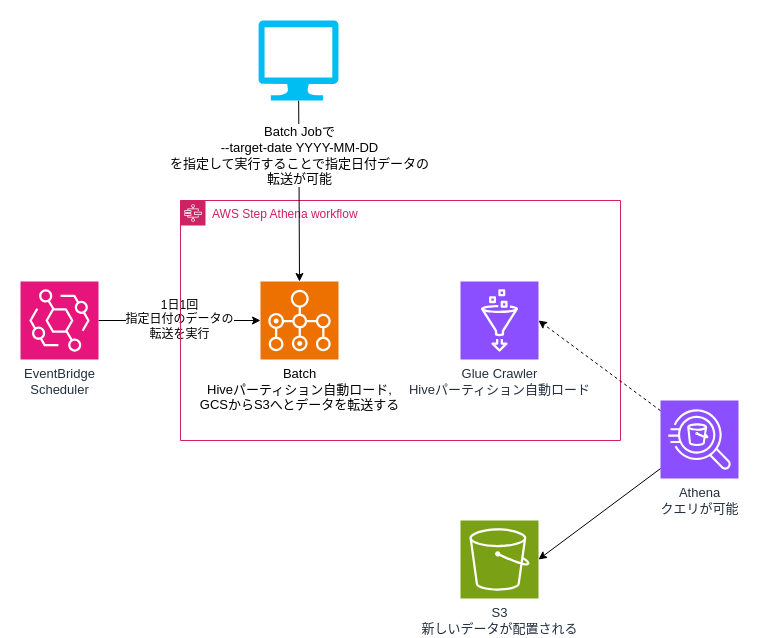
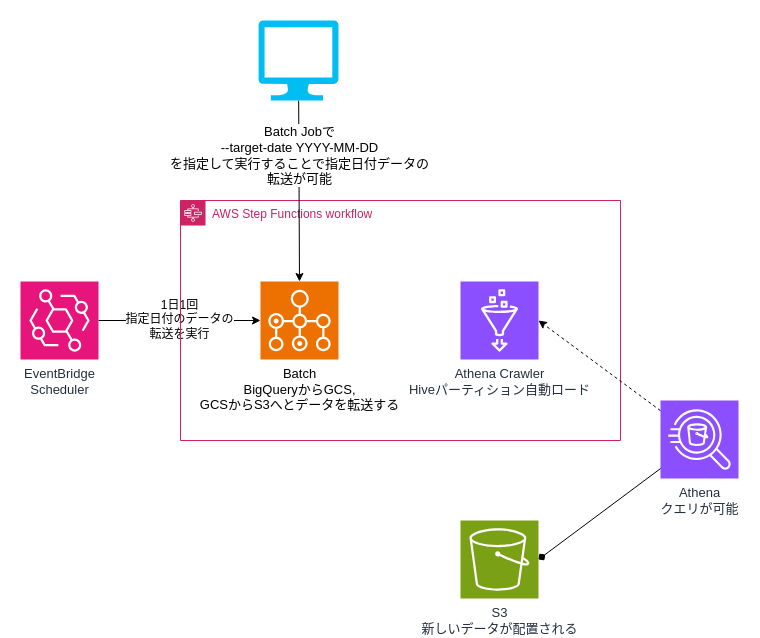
- <mxCell id="7" value="&lt;span style=&quot;background-color: light-dark(#ffffff, var(--ge-dark-color, #121212));&quot;&gt;AWS Step Athena workflow&lt;/span&gt;" style="points=[[0,0],[0.25,0],[0.5,0],[0.75,0],[1,0],[1,0.25],[1,0.5],[1,0.75],[1,1],[0.75,1],[0.5,1],[0.25,1],[0,1],[0,0.75],[0,0.5],[0,0.25]];outlineConnect=0;gradientColor=none;html=1;whiteSpace=wrap;fontSize=12;fontStyle=0;container=1;pointerEvents=0;collapsible=0;recursiveResize=0;shape=mxgraph.aws4.group;grIcon=mxgraph.aws4.group_aws_step_functions_workflow;strokeColor=#CD2264;fillColor=none;verticalAlign=top;align=left;spacingLeft=30;fontColor=#CD2264;dashed=0;" parent="1" vertex="1"><mxGeometry x="180" y="200" width="440" height="240" as="geometry" /></mxCell>
+ <mxCell id="7" value="&lt;span style=&quot;background-color: light-dark(#ffffff, var(--ge-dark-color, #121212));&quot;&gt;AWS Step Functions workflow&lt;/span&gt;" style="points=[[0,0],[0.25,0],[0.5,0],[0.75,0],[1,0],[1,0.25],[1,0.5],[1,0.75],[1,1],[0.75,1],[0.5,1],[0.25,1],[0,1],[0,0.75],[0,0.5],[0,0.25]];outlineConnect=0;gradientColor=none;html=1;whiteSpace=wrap;fontSize=12;fontStyle=0;container=1;pointerEvents=0;collapsible=0;recursiveResize=0;shape=mxgraph.aws4.group;grIcon=mxgraph.aws4.group_aws_step_functions_workflow;strokeColor=#CD2264;fillColor=none;verticalAlign=top;align=left;spacingLeft=30;fontColor=#CD2264;dashed=0;" parent="1" vertex="1"><mxGeometry x="180" y="200" width="440" height="240" as="geometry" /></mxCell>
- <mxCell id="9" value="&lt;font style=&quot;font-size: 13px; background-color: light-dark(#ffffff, var(--ge-dark-color, #121212));&quot;&gt;Glue Crawler&lt;/font&gt;&lt;div&gt;&lt;font style=&quot;font-size: 13px; background-color: light-dark(#ffffff, var(--ge-dark-color, #121212));&quot;&gt;Hiveパーティション自動ロード&lt;/font&gt;&lt;/div&gt;" style="sketch=0;points=[[0,0,0],[0.25,0,0],[0.5,0,0],[0.75,0,0],[1,0,0],[0,1,0],[0.25,1,0],[0.5,1,0],[0.75,1,0],[1,1,0],[0,0.25,0],[0,0.5,0],[0,0.75,0],[1,0.25,0],[1,0.5,0],[1,0.75,0]];outlineConnect=0;fontColor=#232F3E;fillColor=#8C4FFF;strokeColor=#ffffff;dashed=0;verticalLabelPosition=bottom;verticalAlign=top;align=center;html=1;fontSize=12;fontStyle=0;aspect=fixed;shape=mxgraph.aws4.resourceIcon;resIcon=mxgraph.aws4.glue;" parent="7" vertex="1"><mxGeometry x="280" y="81" width="78" height="78" as="geometry" /></mxCell>
+ <mxCell id="9" value="&lt;font style=&quot;font-size: 13px; background-color: light-dark(#ffffff, var(--ge-dark-color, #121212));&quot;&gt;Athena Crawler&lt;/font&gt;&lt;div&gt;&lt;font style=&quot;font-size: 13px; background-color: light-dark(#ffffff, var(--ge-dark-color, #121212));&quot;&gt;Hiveパーティション自動ロード&lt;/font&gt;&lt;/div&gt;" style="sketch=0;points=[[0,0,0],[0.25,0,0],[0.5,0,0],[0.75,0,0],[1,0,0],[0,1,0],[0.25,1,0],[0.5,1,0],[0.75,1,0],[1,1,0],[0,0.25,0],[0,0.5,0],[0,0.75,0],[1,0.25,0],[1,0.5,0],[1,0.75,0]];outlineConnect=0;fontColor=#232F3E;fillColor=#8C4FFF;strokeColor=#ffffff;dashed=0;verticalLabelPosition=bottom;verticalAlign=top;align=center;html=1;fontSize=12;fontStyle=0;aspect=fixed;shape=mxgraph.aws4.resourceIcon;resIcon=mxgraph.aws4.glue;" parent="7" vertex="1"><mxGeometry x="280" y="81" width="78" height="78" as="geometry" /></mxCell>
- <mxCell id="8" value="&lt;font style=&quot;font-size: 13px; color: rgb(0, 0, 0); background-color: rgb(255, 255, 255);&quot;&gt;Batch&lt;/font&gt;&lt;div&gt;&lt;font style=&quot;font-size: 13px; color: rgb(0, 0, 0); background-color: rgb(255, 255, 255);&quot;&gt;Hiveパーティション自動ロード,&lt;/font&gt;&lt;/div&gt;&lt;div&gt;&lt;span style=&quot;background-color: rgb(255, 255, 255);&quot;&gt;&lt;font style=&quot;font-size: 13px; color: rgb(0, 0, 0);&quot;&gt;GCSからS3へと&lt;/font&gt;&lt;font style=&quot;font-size: 13px; color: rgb(0, 0, 0);&quot;&gt;データ&lt;/font&gt;&lt;font style=&quot;font-size: 13px; color: rgb(0, 0, 0);&quot;&gt;を転送する&lt;/font&gt;&lt;/span&gt;&lt;/div&gt;" style="sketch=0;points=[[0,0,0],[0.25,0,0],[0.5,0,0],[0.75,0,0],[1,0,0],[0,1,0],[0.25,1,0],[0.5,1,0],[0.75,1,0],[1,1,0],[0,0.25,0],[0,0.5,0],[0,0.75,0],[1,0.25,0],[1,0.5,0],[1,0.75,0]];outlineConnect=0;fontColor=#232F3E;fillColor=#ED7100;strokeColor=#ffffff;dashed=0;verticalLabelPosition=bottom;verticalAlign=top;align=center;html=1;fontSize=12;fontStyle=0;aspect=fixed;shape=mxgraph.aws4.resourceIcon;resIcon=mxgraph.aws4.batch;gradientColor=none;labelBackgroundColor=default;" parent="7" vertex="1"><mxGeometry x="80" y="81" width="78" height="78" as="geometry" /></mxCell>
+ <mxCell id="8" value="&lt;font style=&quot;font-size: 13px; color: rgb(0, 0, 0); background-color: rgb(255, 255, 255);&quot;&gt;Batch&lt;/font&gt;&lt;div&gt;&lt;font style=&quot;font-size: 13px; color: rgb(0, 0, 0); background-color: rgb(255, 255, 255);&quot;&gt;BigQueryからGCS,&lt;/font&gt;&lt;/div&gt;&lt;div&gt;&lt;span style=&quot;background-color: rgb(255, 255, 255);&quot;&gt;&lt;font style=&quot;font-size: 13px; color: rgb(0, 0, 0);&quot;&gt;GCSからS3へと&lt;/font&gt;&lt;font style=&quot;font-size: 13px; color: rgb(0, 0, 0);&quot;&gt;データ&lt;/font&gt;&lt;font style=&quot;font-size: 13px; color: rgb(0, 0, 0);&quot;&gt;を転送する&lt;/font&gt;&lt;/span&gt;&lt;/div&gt;" style="sketch=0;points=[[0,0,0],[0.25,0,0],[0.5,0,0],[0.75,0,0],[1,0,0],[0,1,0],[0.25,1,0],[0.5,1,0],[0.75,1,0],[1,1,0],[0,0.25,0],[0,0.5,0],[0,0.75,0],[1,0.25,0],[1,0.5,0],[1,0.75,0]];outlineConnect=0;fontColor=#232F3E;fillColor=#ED7100;strokeColor=#ffffff;dashed=0;verticalLabelPosition=bottom;verticalAlign=top;align=center;html=1;fontSize=12;fontStyle=0;aspect=fixed;shape=mxgraph.aws4.resourceIcon;resIcon=mxgraph.aws4.batch;gradientColor=none;labelBackgroundColor=default;" parent="7" vertex="1"><mxGeometry x="80" y="81" width="78" height="78" as="geometry" /></mxCell>
- <mxCell id="11" style="edgeStyle=none;html=1;entryX=1;entryY=0.5;entryDx=0;entryDy=0;entryPerimeter=0;" parent="1" source="5" target="6" edge="1"><mxGeometry relative="1" as="geometry" /></mxCell>
+ <mxCell id="11" style="edgeStyle=none;html=1;entryX=1;entryY=0.5;entryDx=0;entryDy=0;entryPerimeter=0;endArrow=diamond;" parent="1" source="5" target="6" edge="1"><mxGeometry relative="1" as="geometry" /></mxCell>
